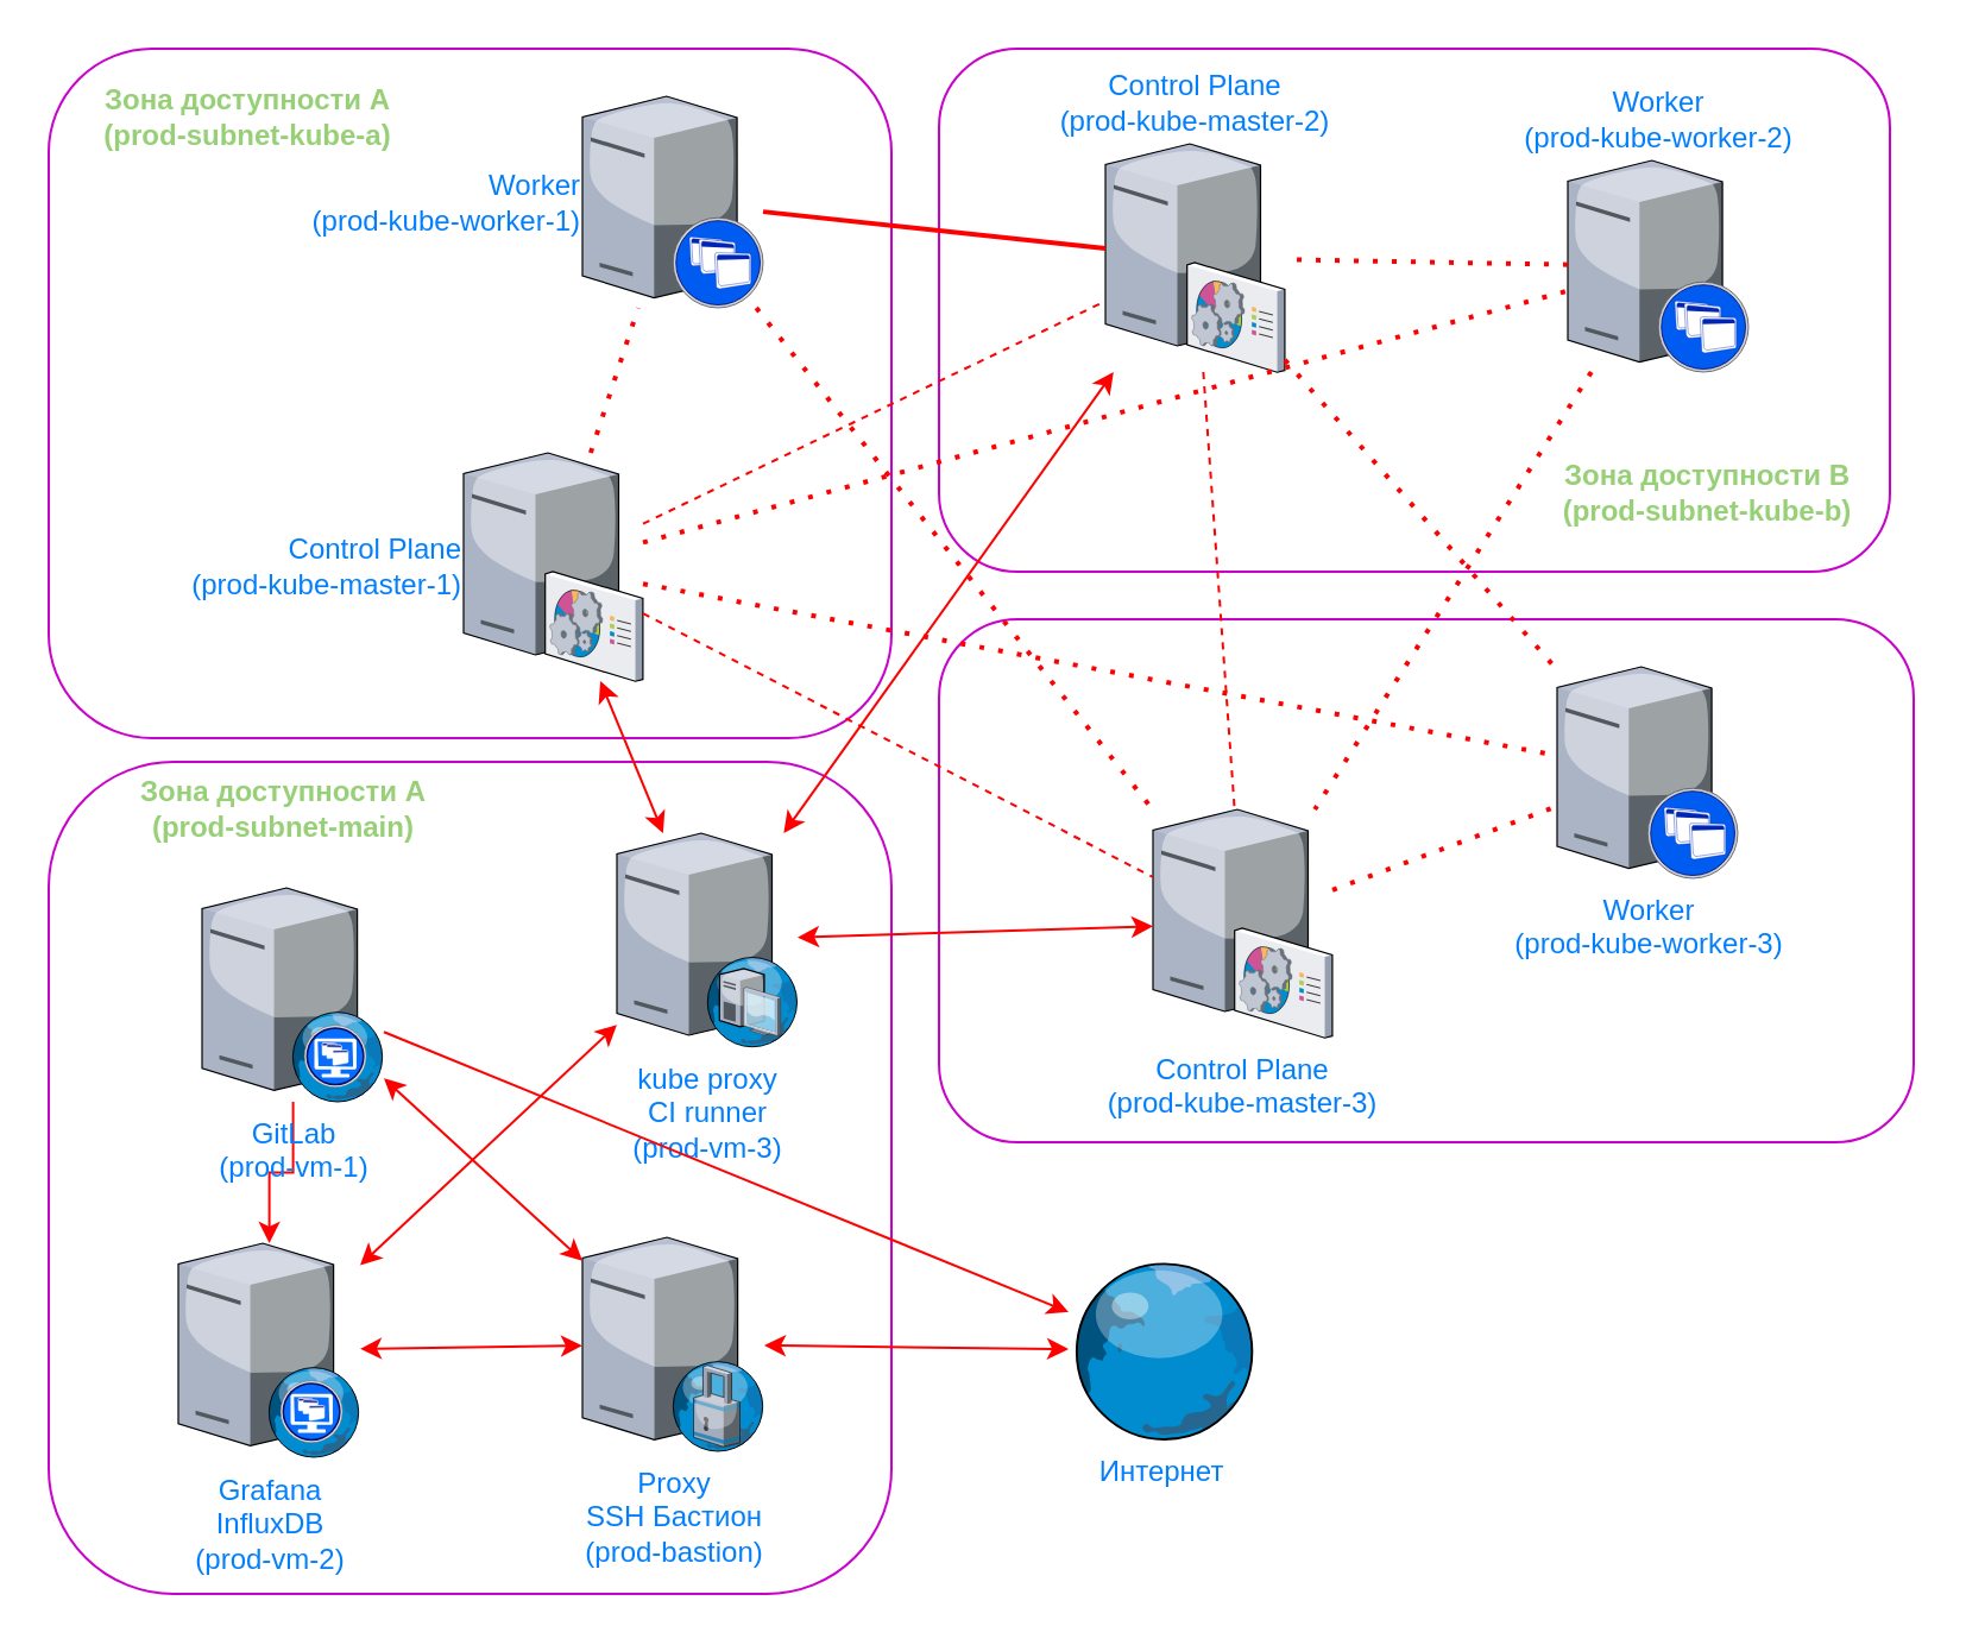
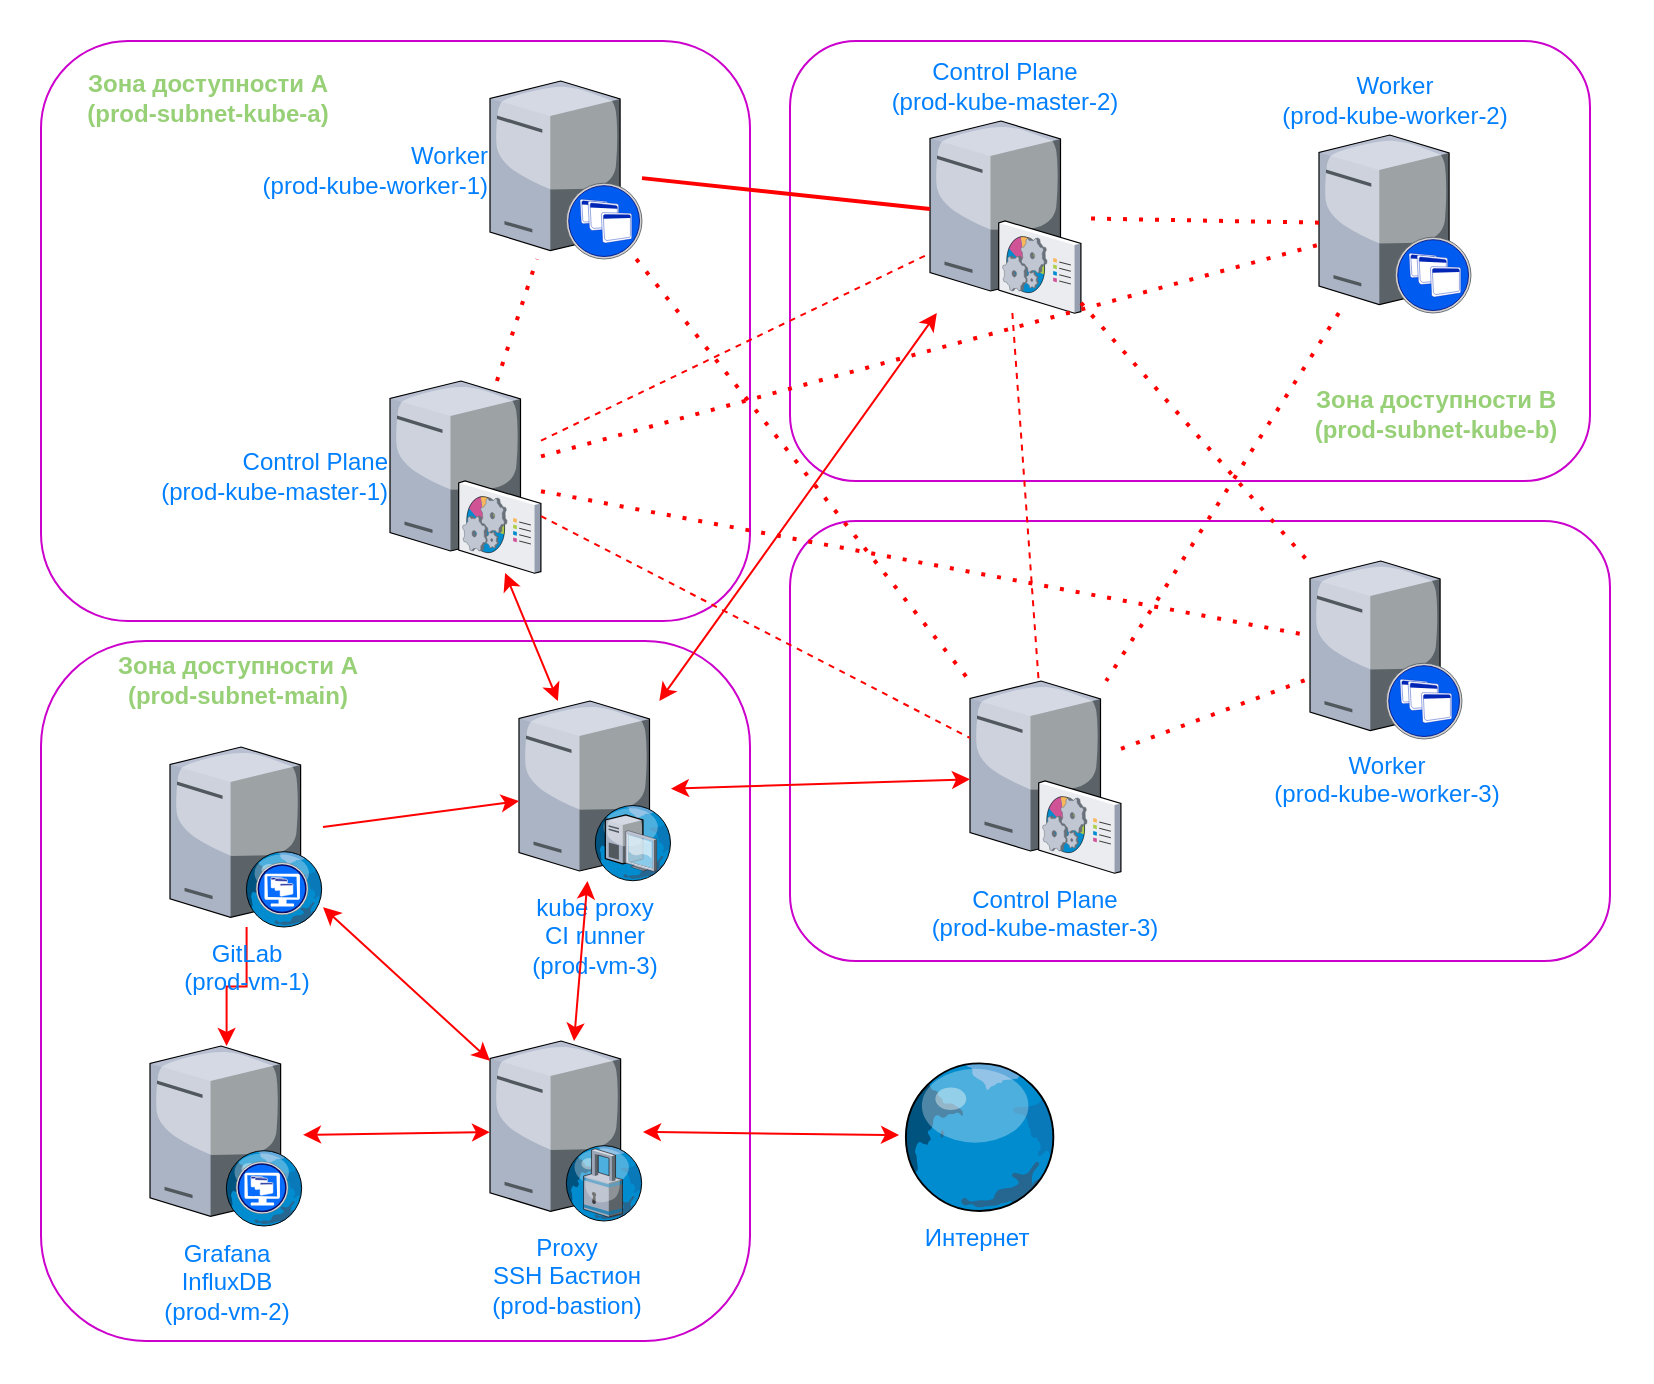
- <mxCell id="40" value="" style="endArrow=classic;startArrow=classic;html=1;rounded=0;strokeColor=#FF0000;" parent="1" source="17" target="16" edge="1"><mxGeometry width="50" height="50" relative="1" as="geometry"><mxPoint x="579" y="509.92" as="sourcePoint" /><mxPoint x="673" y="590.92" as="targetPoint" /></mxGeometry></mxCell>
+ <mxCell id="40" value="" style="endArrow=classic;startArrow=classic;html=1;rounded=0;strokeColor=#FF0000;" parent="1" source="17" target="6" edge="1"><mxGeometry width="50" height="50" relative="1" as="geometry"><mxPoint x="579" y="509.92" as="sourcePoint" /><mxPoint x="673" y="590.92" as="targetPoint" /></mxGeometry></mxCell>
- <mxCell id="24" value="" style="endArrow=classic;html=1;rounded=0;strokeColor=#FF0000;" parent="1" source="15" target="7" edge="1"><mxGeometry width="50" height="50" relative="1" as="geometry"><mxPoint x="394.5" y="450" as="sourcePoint" /><mxPoint x="444.5" y="400" as="targetPoint" /></mxGeometry></mxCell>
+ <mxCell id="24" value="" style="endArrow=classic;html=1;rounded=0;strokeColor=#FF0000;" parent="1" source="15" target="17" edge="1"><mxGeometry width="50" height="50" relative="1" as="geometry"><mxPoint x="394.5" y="450" as="sourcePoint" /><mxPoint x="444.5" y="400" as="targetPoint" /></mxGeometry></mxCell>
